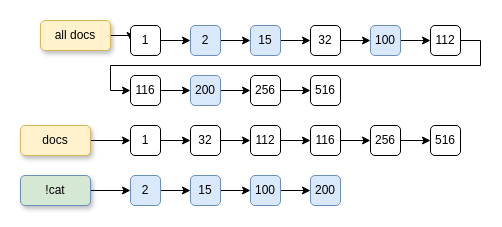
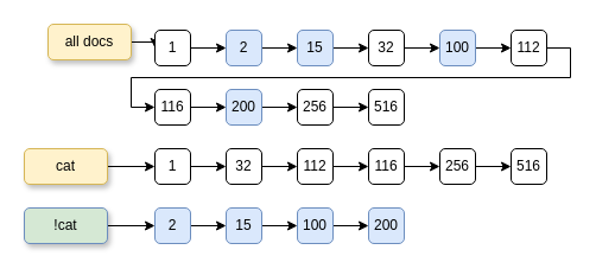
- <mxCell id="3" value="docs" style="rounded=1;whiteSpace=wrap;html=1;fillColor=#fff2cc;strokeColor=#d6b656;shadow=1;" vertex="1" parent="1"><mxGeometry x="20" y="125" width="70" height="30" as="geometry" /></mxCell>
+ <mxCell id="3" value="cat" style="rounded=1;whiteSpace=wrap;html=1;fillColor=#fff2cc;strokeColor=#d6b656;shadow=1;" vertex="1" parent="1"><mxGeometry x="20" y="125" width="70" height="30" as="geometry" /></mxCell>
